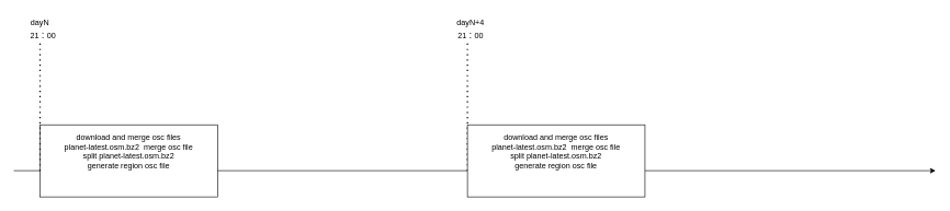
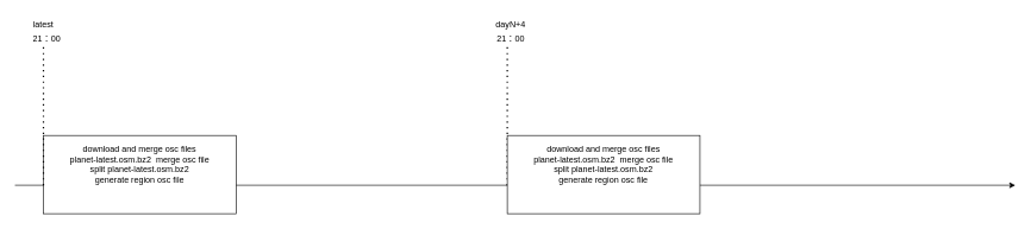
- <mxCell id="8" value="dayN" style="text;html=1;align=center;verticalAlign=middle;whiteSpace=wrap;rounded=0;" vertex="1" parent="1"><mxGeometry x="30" y="20" width="60" height="30" as="geometry" /></mxCell>
+ <mxCell id="8" value="latest" style="text;html=1;align=center;verticalAlign=middle;whiteSpace=wrap;rounded=0;" vertex="1" parent="1"><mxGeometry x="30" y="20" width="60" height="30" as="geometry" /></mxCell>
